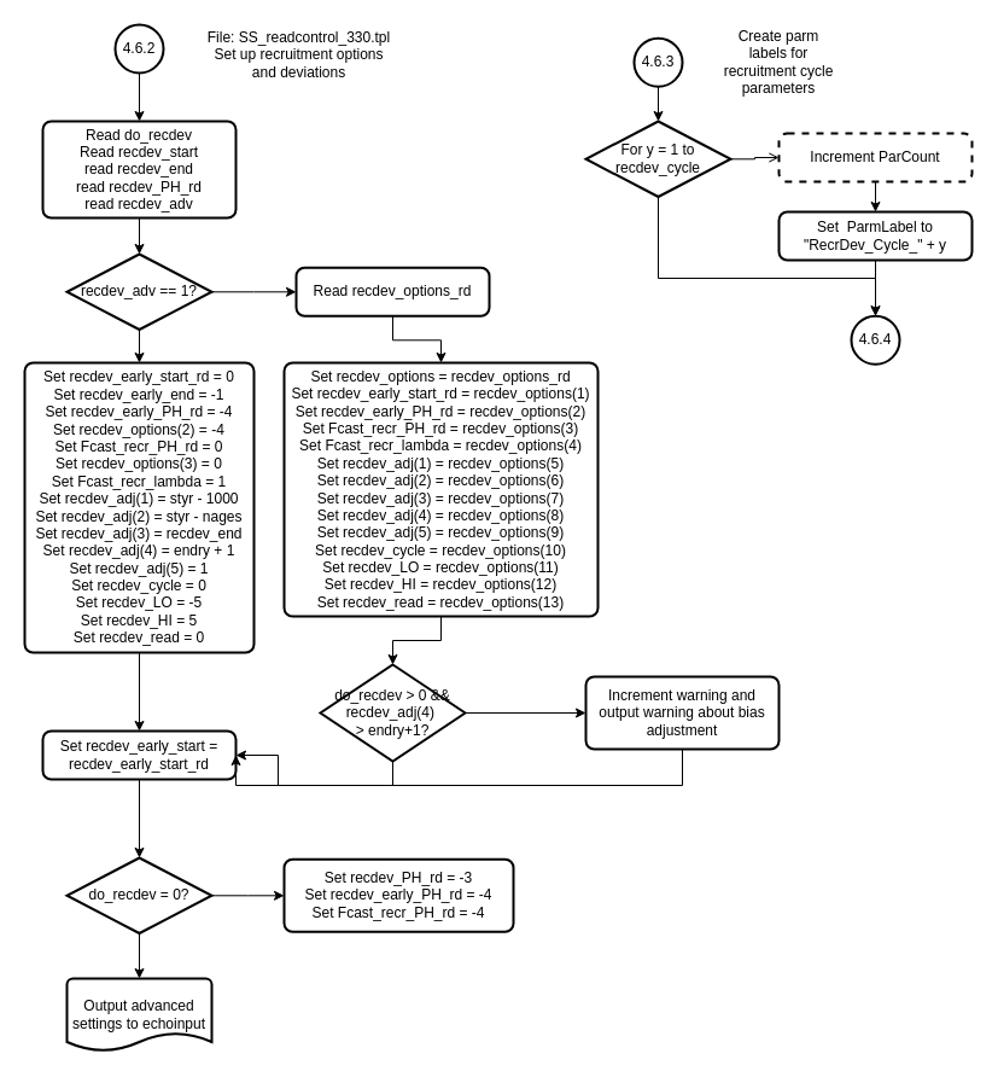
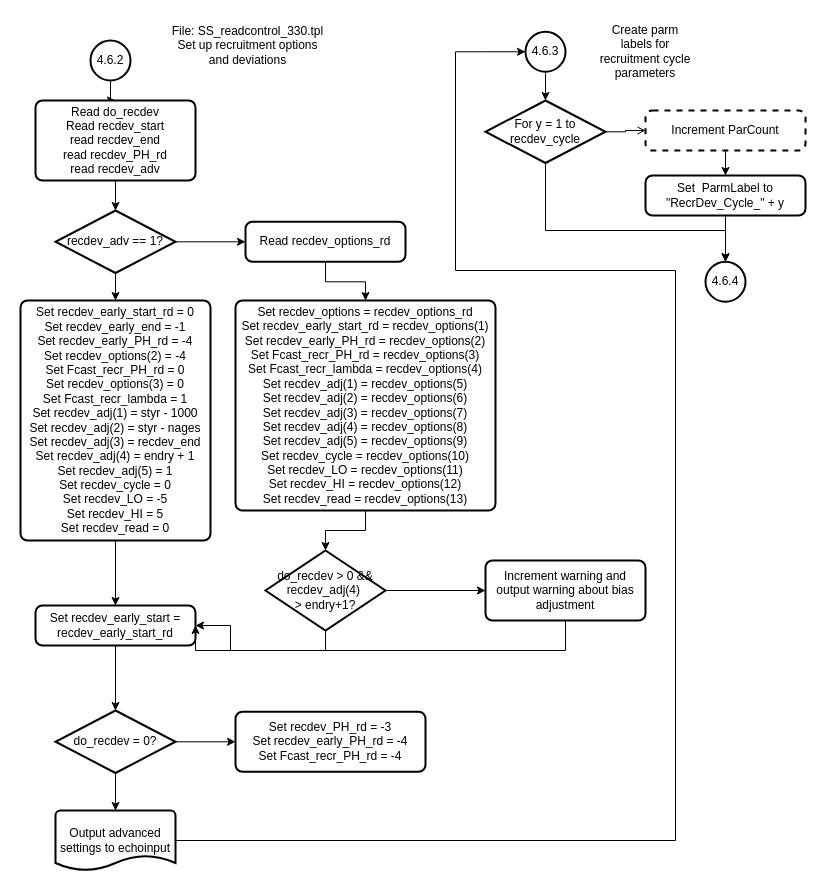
- <mxCell id="3" value="4.6.2" style="strokeWidth=2;html=1;shape=mxgraph.flowchart.start_2;whiteSpace=wrap;" parent="1" vertex="1"><mxGeometry x="95" y="20" width="40" height="40" as="geometry" /></mxCell>
+ <mxCell id="3" value="4.6.2" style="strokeWidth=2;html=1;shape=mxgraph.flowchart.start_2;whiteSpace=wrap;" parent="1" vertex="1"><mxGeometry x="90" y="40" width="40" height="40" as="geometry" /></mxCell>
+ <mxCell id="33" style="edgeStyle=orthogonalEdgeStyle;rounded=0;orthogonalLoop=1;jettySize=auto;html=1;entryX=0;entryY=0.5;entryDx=0;entryDy=0;entryPerimeter=0;" parent="1" source="34" target="8" edge="1"><mxGeometry relative="1" as="geometry"><mxPoint x="685" y="390" as="targetPoint" /><Array as="points"><mxPoint x="675" y="840" /><mxPoint x="675" y="270" /><mxPoint x="455" y="270" /><mxPoint x="455" y="51" /></Array></mxGeometry></mxCell>
